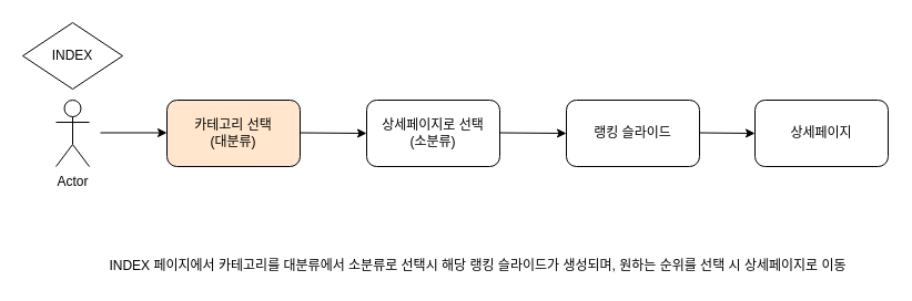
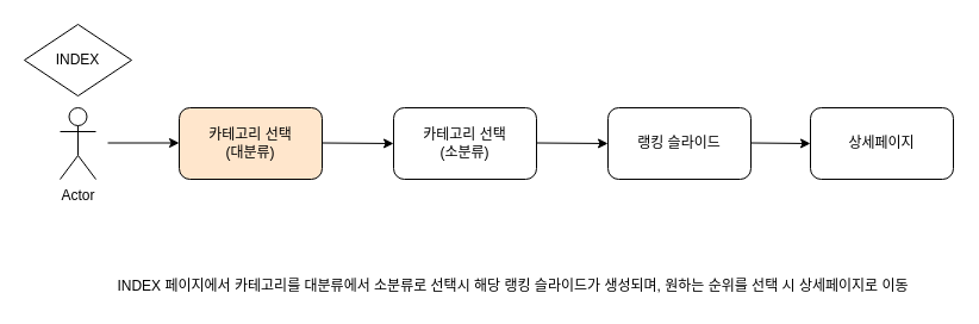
- <mxCell id="5" value="상세페이지로 선택&lt;br&gt;(소분류)" style="rounded=1;whiteSpace=wrap;html=1;" vertex="1" parent="1"><mxGeometry x="330" y="90" width="120" height="60" as="geometry" /></mxCell>
+ <mxCell id="5" value="카테고리 선택&lt;br&gt;(소분류)" style="rounded=1;whiteSpace=wrap;html=1;" vertex="1" parent="1"><mxGeometry x="330" y="90" width="120" height="60" as="geometry" /></mxCell>
